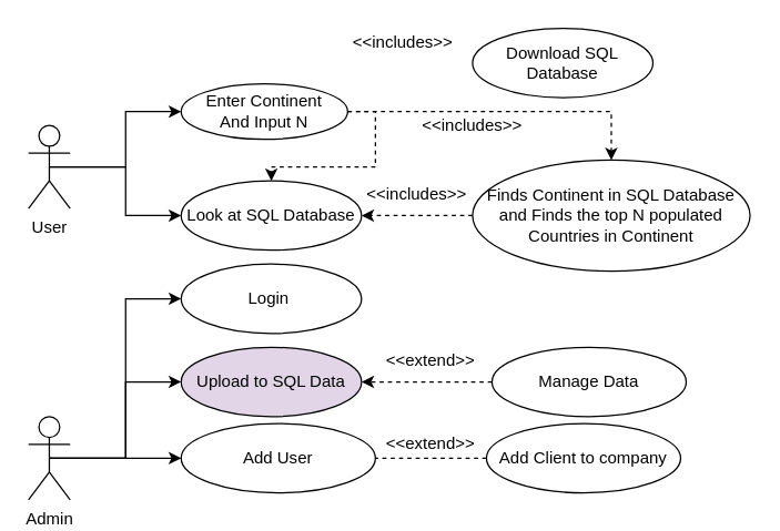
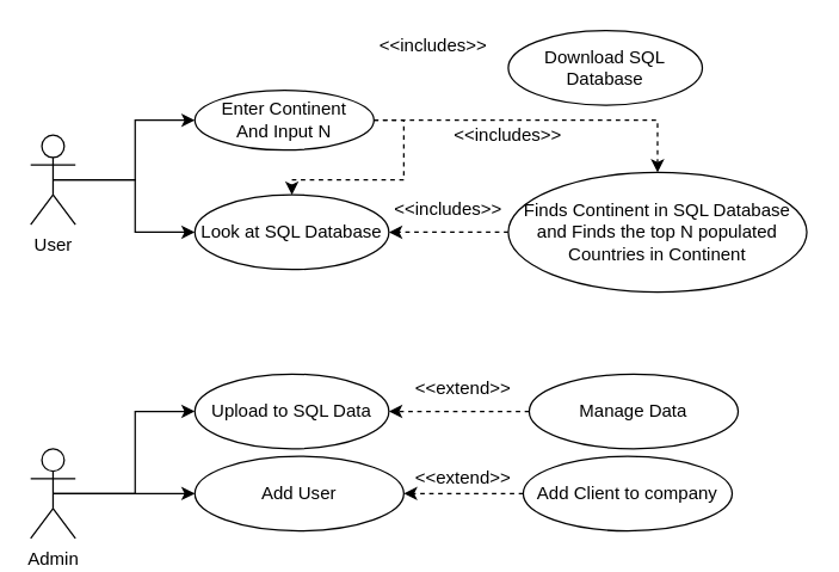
- <mxCell id="15" value="Login&amp;nbsp;" style="ellipse;whiteSpace=wrap;html=1;" vertex="1" parent="1"><mxGeometry x="130" y="190" width="130" height="50" as="geometry" /></mxCell>
- <mxCell id="18" style="edgeStyle=orthogonalEdgeStyle;rounded=0;orthogonalLoop=1;jettySize=auto;html=1;exitX=0.5;exitY=0.5;exitDx=0;exitDy=0;exitPerimeter=0;entryX=0;entryY=0.5;entryDx=0;entryDy=0;" edge="1" parent="1" source="19" target="15"><mxGeometry relative="1" as="geometry" /></mxCell>
- <mxCell id="24" value="Upload to SQL Data" style="ellipse;whiteSpace=wrap;html=1;fillColor=#e1d5e7;" vertex="1" parent="1"><mxGeometry x="130" y="250" width="130" height="50" as="geometry" /></mxCell>
+ <mxCell id="24" value="Upload to SQL Data" style="ellipse;whiteSpace=wrap;html=1;" vertex="1" parent="1"><mxGeometry x="130" y="250" width="130" height="50" as="geometry" /></mxCell>
- <mxCell id="21" style="edgeStyle=orthogonalEdgeStyle;rounded=0;orthogonalLoop=1;jettySize=auto;html=1;exitX=0;exitY=0.5;exitDx=0;exitDy=0;entryX=1;entryY=0.5;entryDx=0;entryDy=0;dashed=1;endArrow=none;" edge="1" parent="1" source="22" target="20"><mxGeometry relative="1" as="geometry" /></mxCell>
+ <mxCell id="21" style="edgeStyle=orthogonalEdgeStyle;rounded=0;orthogonalLoop=1;jettySize=auto;html=1;exitX=0;exitY=0.5;exitDx=0;exitDy=0;entryX=1;entryY=0.5;entryDx=0;entryDy=0;dashed=1;" edge="1" parent="1" source="22" target="20"><mxGeometry relative="1" as="geometry" /></mxCell>
